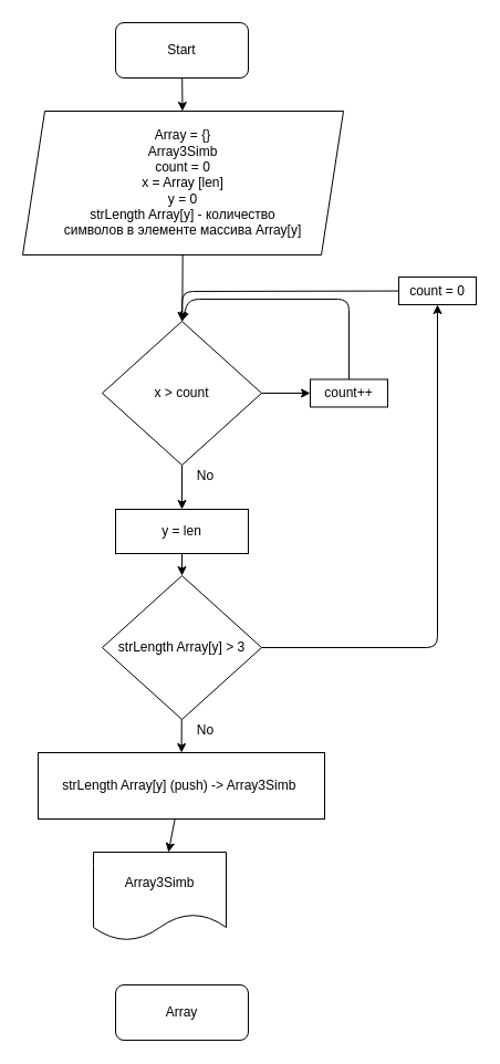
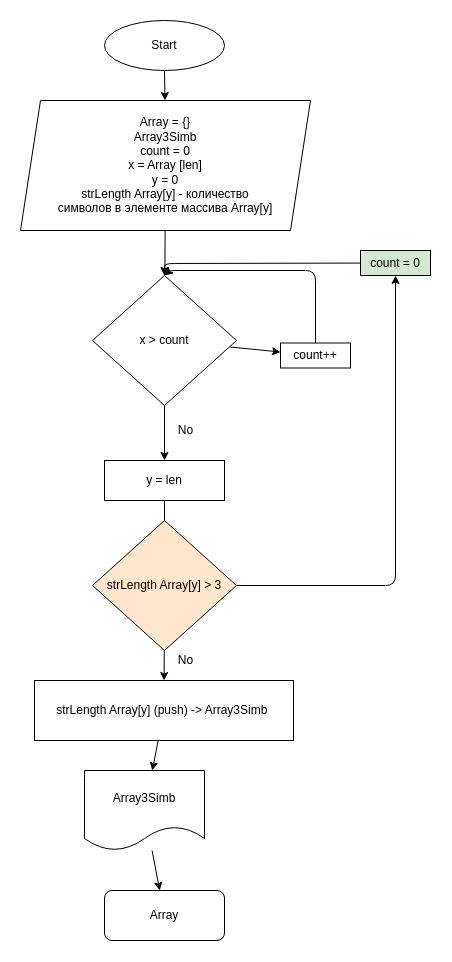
- <mxCell id="3" value="Start" style="rounded=1;whiteSpace=wrap;html=1;" parent="1" vertex="1"><mxGeometry x="104" width="120" height="50" as="geometry" y="20" /></mxCell>
+ <mxCell id="3" value="Start" style="ellipse;whiteSpace=wrap;html=1;" parent="1" vertex="1"><mxGeometry x="104" width="120" height="50" as="geometry" y="20" /></mxCell>
- <mxCell id="15" value="count = 0" style="rounded=0;whiteSpace=wrap;html=1;" parent="1" vertex="1"><mxGeometry x="360" y="250" width="70" height="25" as="geometry" /></mxCell>
+ <mxCell id="15" value="count = 0" style="rounded=0;whiteSpace=wrap;html=1;fillColor=#d5e8d4;" parent="1" vertex="1"><mxGeometry x="360" y="250" width="70" height="25" as="geometry" /></mxCell>
- <mxCell id="11" value="x &amp;gt; count" style="rhombus;whiteSpace=wrap;html=1;" parent="1" vertex="1"><mxGeometry x="92" y="290" width="144" height="130" as="geometry" /></mxCell>
+ <mxCell id="11" value="x &amp;gt; count" style="rhombus;whiteSpace=wrap;html=1;" parent="1" vertex="1"><mxGeometry x="92" y="275" width="144" height="130" as="geometry" /></mxCell>
- <mxCell id="20" value="" style="edgeStyle=none;html=1;" parent="1" source="21" target="18" edge="1"><mxGeometry relative="1" as="geometry" /></mxCell>
+ <mxCell id="20" value="" style="edgeStyle=none;html=1;endArrow=none;" parent="1" source="21" target="18" edge="1"><mxGeometry relative="1" as="geometry" /></mxCell>
- <mxCell id="18" value="strLength Array[y] &amp;gt; 3" style="rhombus;whiteSpace=wrap;html=1;" parent="1" vertex="1"><mxGeometry x="92" y="520" width="144" height="130" as="geometry" /></mxCell>
+ <mxCell id="18" value="strLength Array[y] &amp;gt; 3" style="rhombus;whiteSpace=wrap;html=1;fillColor=#ffe6cc;" parent="1" vertex="1"><mxGeometry x="92" y="520" width="144" height="130" as="geometry" /></mxCell>
+ <mxCell id="5" value="" style="edgeStyle=none;html=1;" parent="1" source="6" target="4" edge="1"><mxGeometry relative="1" as="geometry" /></mxCell>
